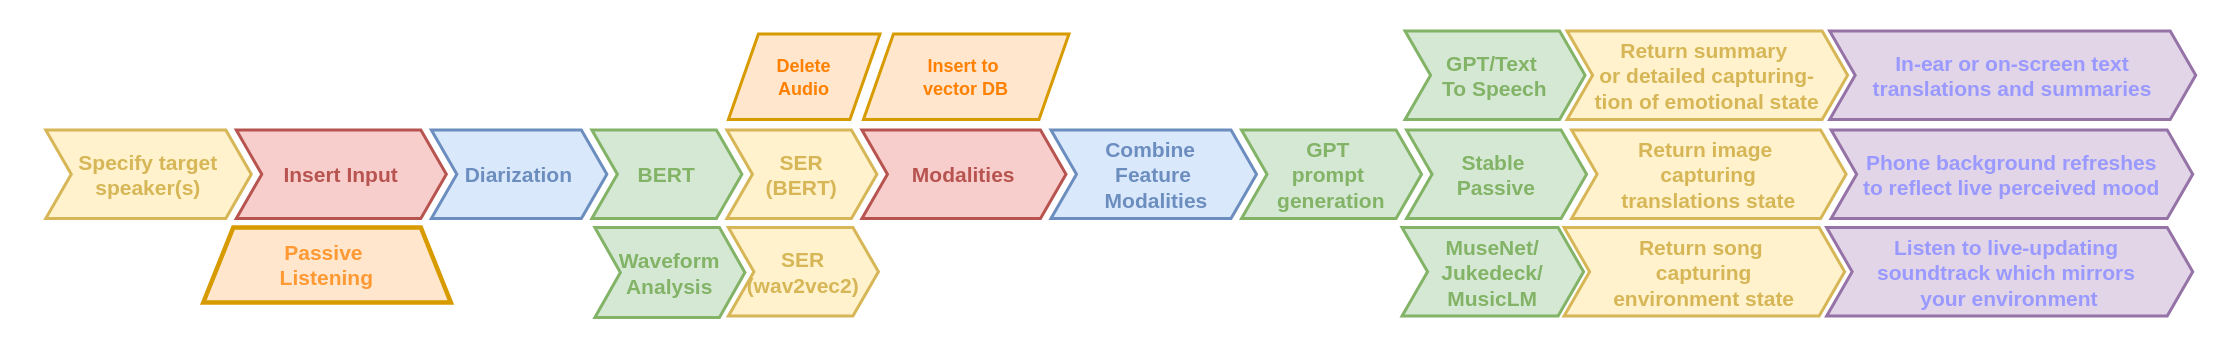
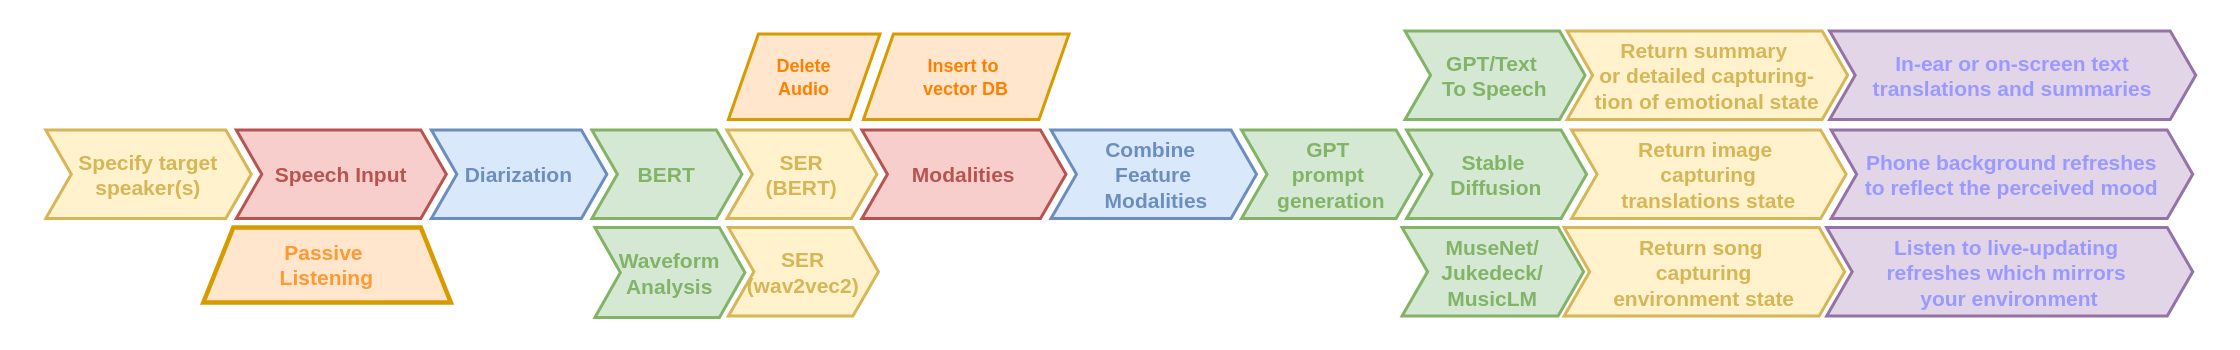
- <mxCell id="11" value="Stable &#10;Passive" style="shape=step;perimeter=stepPerimeter;strokeColor=#82B366;fontFamily=Helvetica;fontSize=14;fontColor=#82B366;fillColor=#d5e8d4;fixedSize=1;size=17;fontStyle=1;strokeWidth=2;spacingTop=0;points=[];" vertex="1" parent="2"><mxGeometry x="917" y="30" width="120" height="59" as="geometry" /></mxCell>
+ <mxCell id="11" value="Stable &#10;Diffusion" style="shape=step;perimeter=stepPerimeter;strokeColor=#82B366;fontFamily=Helvetica;fontSize=14;fontColor=#82B366;fillColor=#d5e8d4;fixedSize=1;size=17;fontStyle=1;strokeWidth=2;spacingTop=0;points=[];" vertex="1" parent="2"><mxGeometry x="917" y="30" width="120" height="59" as="geometry" /></mxCell>
- <mxCell id="13" value="Phone background refreshes&#10;to reflect live perceived mood" style="shape=step;perimeter=stepPerimeter;strokeColor=#9673a6;fontFamily=Helvetica;fontSize=14;fillColor=#e1d5e7;fixedSize=1;size=17;fontStyle=1;strokeWidth=2;spacingTop=0;points=[];fontColor=#9999FF;" vertex="1" parent="2"><mxGeometry x="1200" y="30" width="241" height="59" as="geometry" /></mxCell>
+ <mxCell id="13" value="Phone background refreshes&#10;to reflect the perceived mood" style="shape=step;perimeter=stepPerimeter;strokeColor=#9673a6;fontFamily=Helvetica;fontSize=14;fillColor=#e1d5e7;fixedSize=1;size=17;fontStyle=1;strokeWidth=2;spacingTop=0;points=[];fontColor=#9999FF;" vertex="1" parent="2"><mxGeometry x="1200" y="30" width="241" height="59" as="geometry" /></mxCell>
- <mxCell id="4" value="Insert Input" style="shape=step;perimeter=stepPerimeter;strokeColor=#B85450;fontFamily=Helvetica;fontSize=14;fontColor=#B85450;fillColor=#f8cecc;fixedSize=1;size=17;fontStyle=1;strokeWidth=2;spacingTop=0;points=[];" vertex="1" parent="2"><mxGeometry x="137" y="30" width="140" height="59" as="geometry" /></mxCell>
+ <mxCell id="4" value="Speech Input" style="shape=step;perimeter=stepPerimeter;strokeColor=#B85450;fontFamily=Helvetica;fontSize=14;fontColor=#B85450;fillColor=#f8cecc;fixedSize=1;size=17;fontStyle=1;strokeWidth=2;spacingTop=0;points=[];" vertex="1" parent="2"><mxGeometry x="137" y="30" width="140" height="59" as="geometry" /></mxCell>
- <mxCell id="18" value="Listen to live-updating &#10;soundtrack which mirrors &#10;your environment" style="shape=step;perimeter=stepPerimeter;strokeColor=#9673a6;fontFamily=Helvetica;fontSize=14;fillColor=#e1d5e7;fixedSize=1;size=17;fontStyle=1;strokeWidth=2;spacingTop=0;points=[];fontColor=#9999FF;" vertex="1" parent="1"><mxGeometry x="1217" y="151" width="244" height="59" as="geometry" /></mxCell>
+ <mxCell id="18" value="Listen to live-updating &#10;refreshes which mirrors &#10;your environment" style="shape=step;perimeter=stepPerimeter;strokeColor=#9673a6;fontFamily=Helvetica;fontSize=14;fillColor=#e1d5e7;fixedSize=1;size=17;fontStyle=1;strokeWidth=2;spacingTop=0;points=[];fontColor=#9999FF;" vertex="1" parent="1"><mxGeometry x="1217" y="151" width="244" height="59" as="geometry" /></mxCell>
